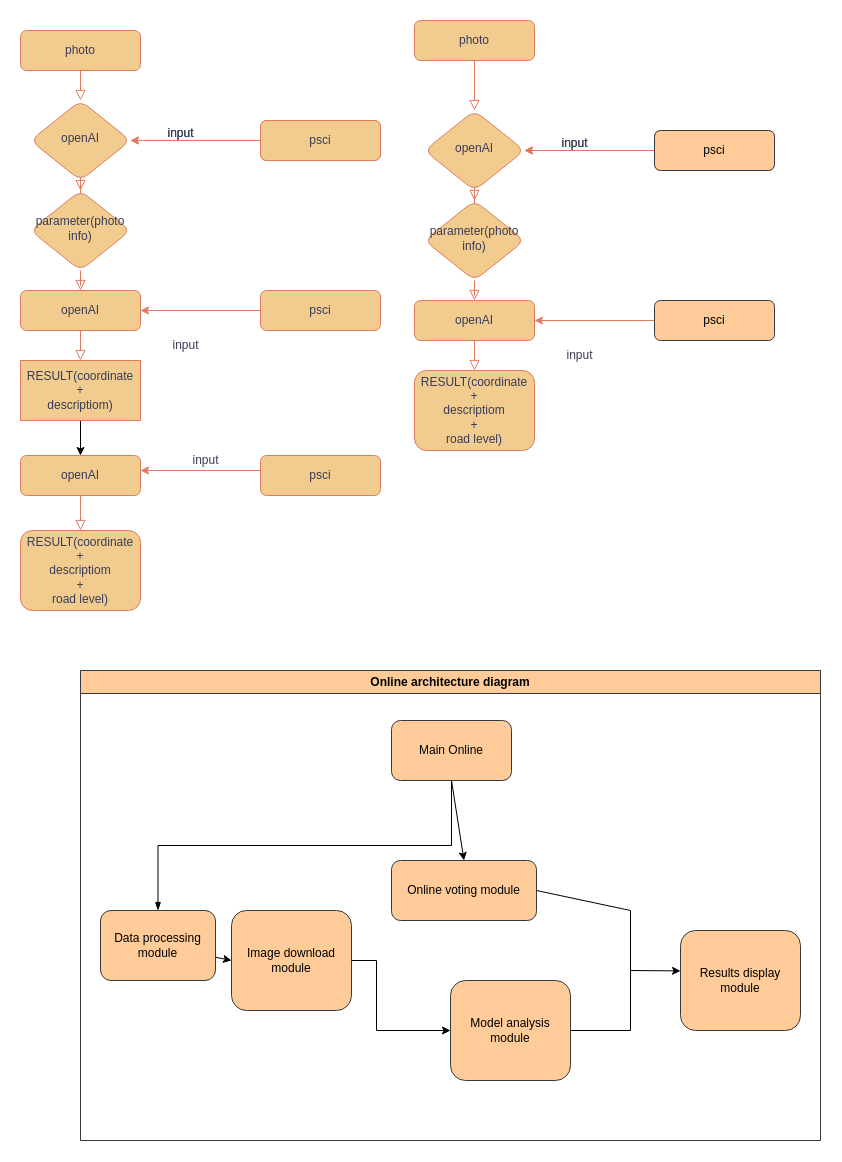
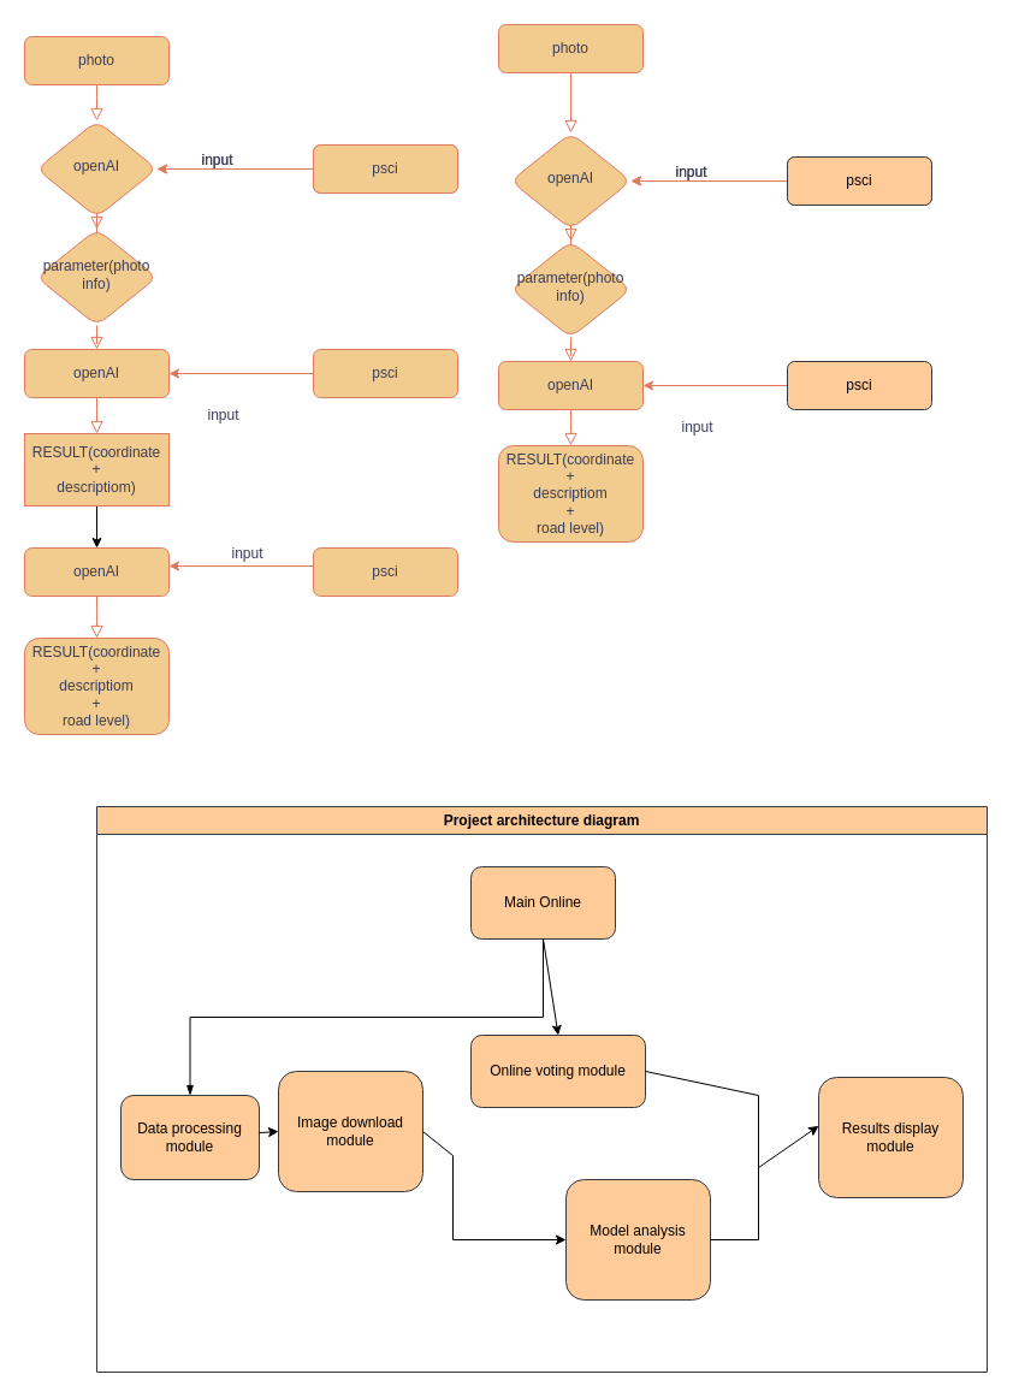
- <mxCell id="45" value="Online architecture diagram" style="swimlane;whiteSpace=wrap;html=1;fillColor=#ffcc99;strokeColor=#36393d;" vertex="1" parent="1"><mxGeometry x="80" y="670" width="740" height="470" as="geometry" /></mxCell>
+ <mxCell id="45" value="Project architecture diagram" style="swimlane;whiteSpace=wrap;html=1;fillColor=#ffcc99;strokeColor=#36393d;" vertex="1" parent="1"><mxGeometry x="80" y="670" width="740" height="470" as="geometry" /></mxCell>
- <mxCell id="49" value="Image download module" style="rounded=1;whiteSpace=wrap;html=1;fillColor=#ffcc99;strokeColor=#36393d;" vertex="1" parent="45"><mxGeometry x="151" y="240" width="120" height="100" as="geometry" /></mxCell>
+ <mxCell id="49" value="Image download module" style="rounded=1;whiteSpace=wrap;html=1;fillColor=#ffcc99;strokeColor=#36393d;" vertex="1" parent="45"><mxGeometry x="151" y="220" width="120" height="100" as="geometry" /></mxCell>
- <mxCell id="52" value="Results display module" style="rounded=1;whiteSpace=wrap;html=1;fillColor=#ffcc99;strokeColor=#36393d;" vertex="1" parent="45"><mxGeometry x="600" y="260" width="120" height="100" as="geometry" /></mxCell>
+ <mxCell id="52" value="Results display module" style="rounded=1;whiteSpace=wrap;html=1;fillColor=#ffcc99;strokeColor=#36393d;" vertex="1" parent="45"><mxGeometry x="600" y="225" width="120" height="100" as="geometry" /></mxCell>
- <mxCell id="50" value="Model analysis module" style="rounded=1;whiteSpace=wrap;html=1;fillColor=#ffcc99;strokeColor=#36393d;" vertex="1" parent="45"><mxGeometry x="370" y="310" width="120" height="100" as="geometry" /></mxCell>
+ <mxCell id="50" value="Model analysis module" style="rounded=1;whiteSpace=wrap;html=1;fillColor=#ffcc99;strokeColor=#36393d;" vertex="1" parent="45"><mxGeometry x="390" y="310" width="120" height="100" as="geometry" /></mxCell>
